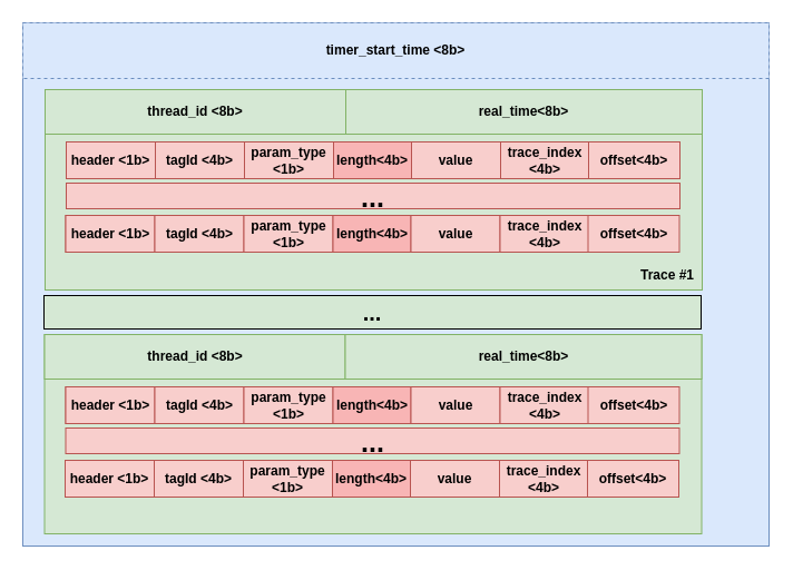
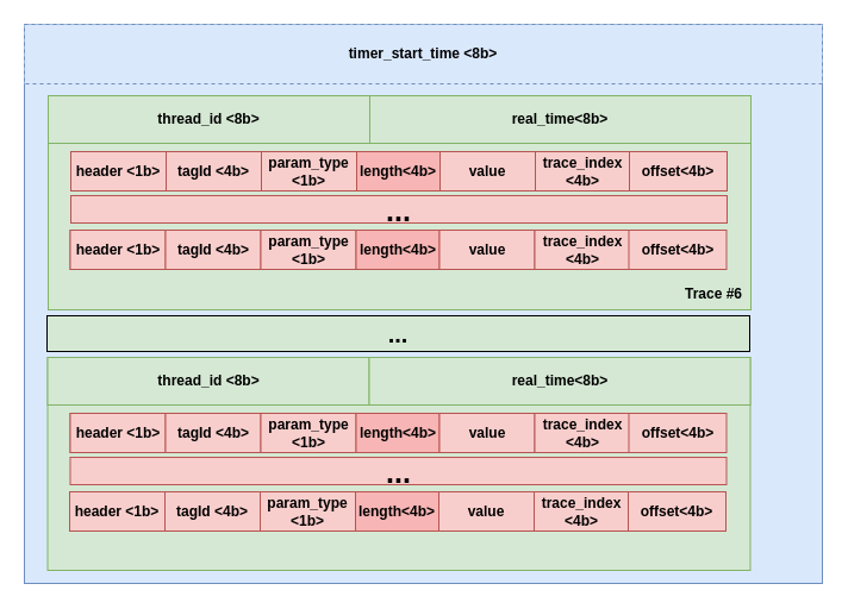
- <mxCell id="45" value="&lt;b&gt;Trace #1&lt;/b&gt;" style="text;html=1;strokeColor=none;fillColor=none;align=center;verticalAlign=middle;whiteSpace=wrap;rounded=0;" vertex="1" parent="1"><mxGeometry x="568.5" y="232" width="60" height="30" as="geometry" /></mxCell>
+ <mxCell id="45" value="&lt;b&gt;Trace #6&lt;/b&gt;" style="text;html=1;strokeColor=none;fillColor=none;align=center;verticalAlign=middle;whiteSpace=wrap;rounded=0;" vertex="1" parent="1"><mxGeometry x="568.5" y="232" width="60" height="30" as="geometry" /></mxCell>
